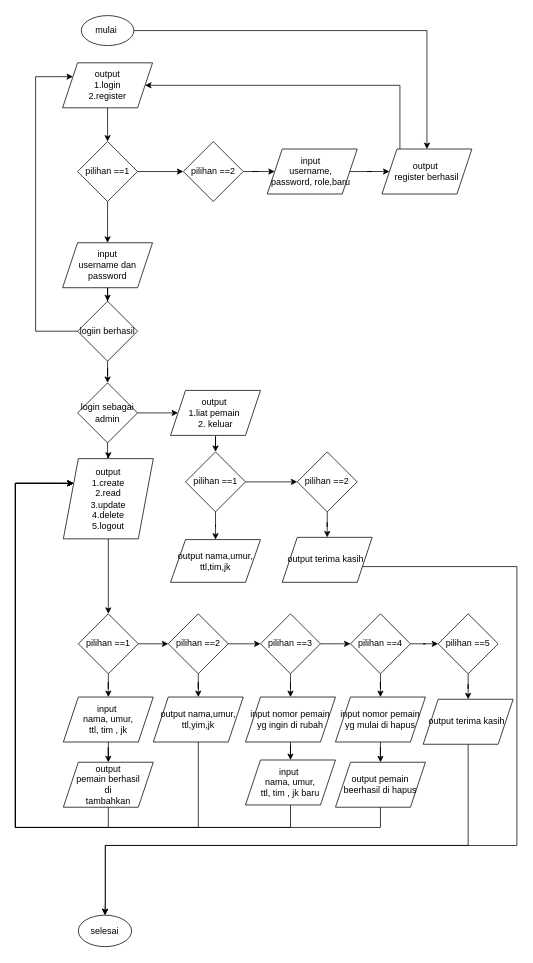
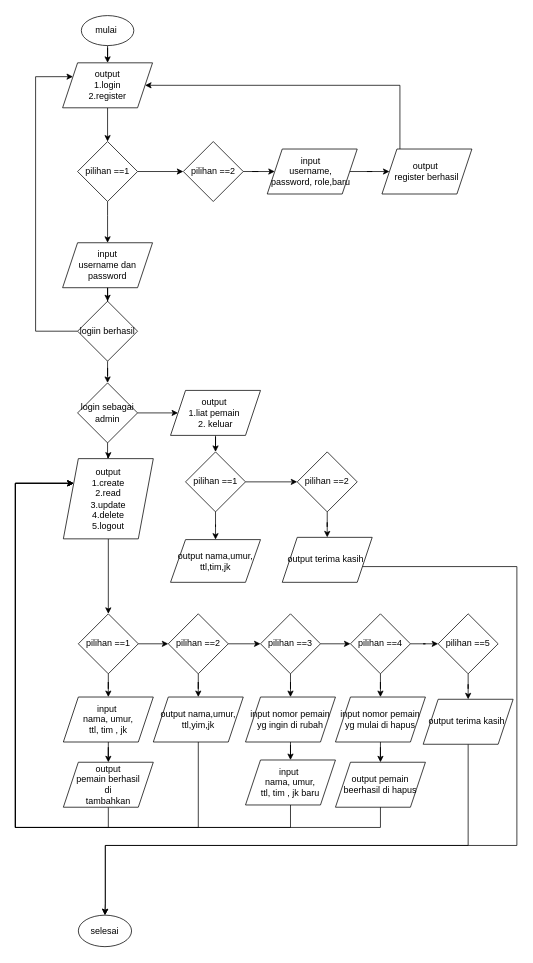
- <mxCell id="2" value="" style="edgeStyle=orthogonalEdgeStyle;rounded=0;orthogonalLoop=1;jettySize=auto;html=1;" parent="1" source="3" target="37" edge="1"><mxGeometry relative="1" as="geometry" /></mxCell>
+ <mxCell id="2" value="" style="edgeStyle=orthogonalEdgeStyle;rounded=0;orthogonalLoop=1;jettySize=auto;html=1;" parent="1" source="3" target="17" edge="1"><mxGeometry relative="1" as="geometry" /></mxCell>
